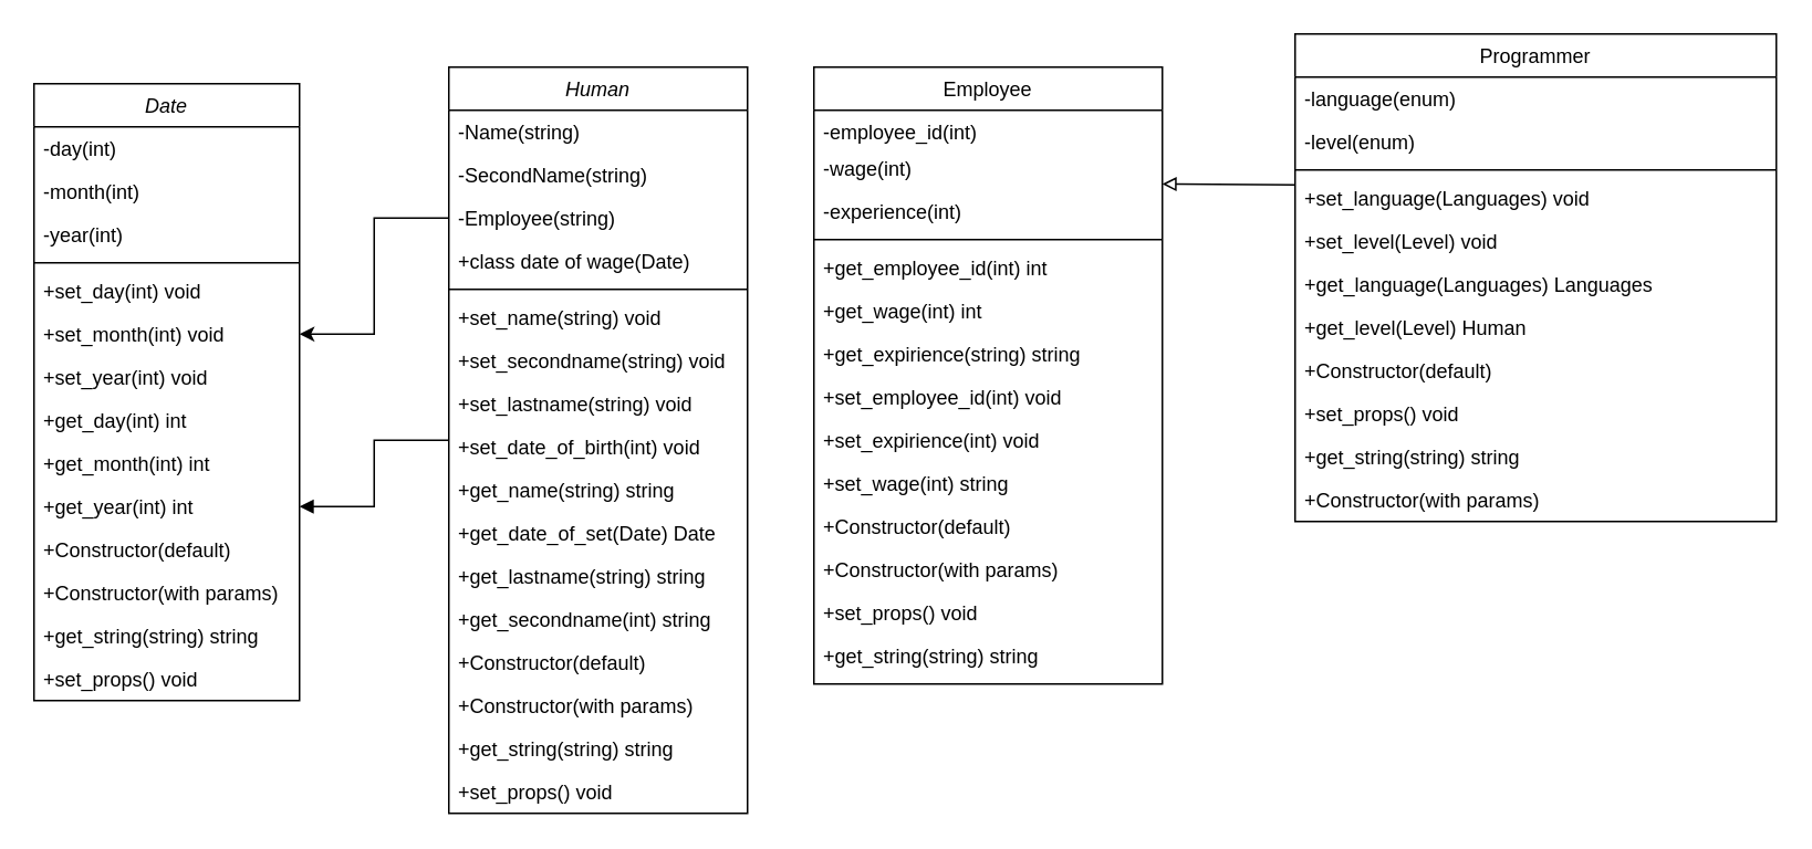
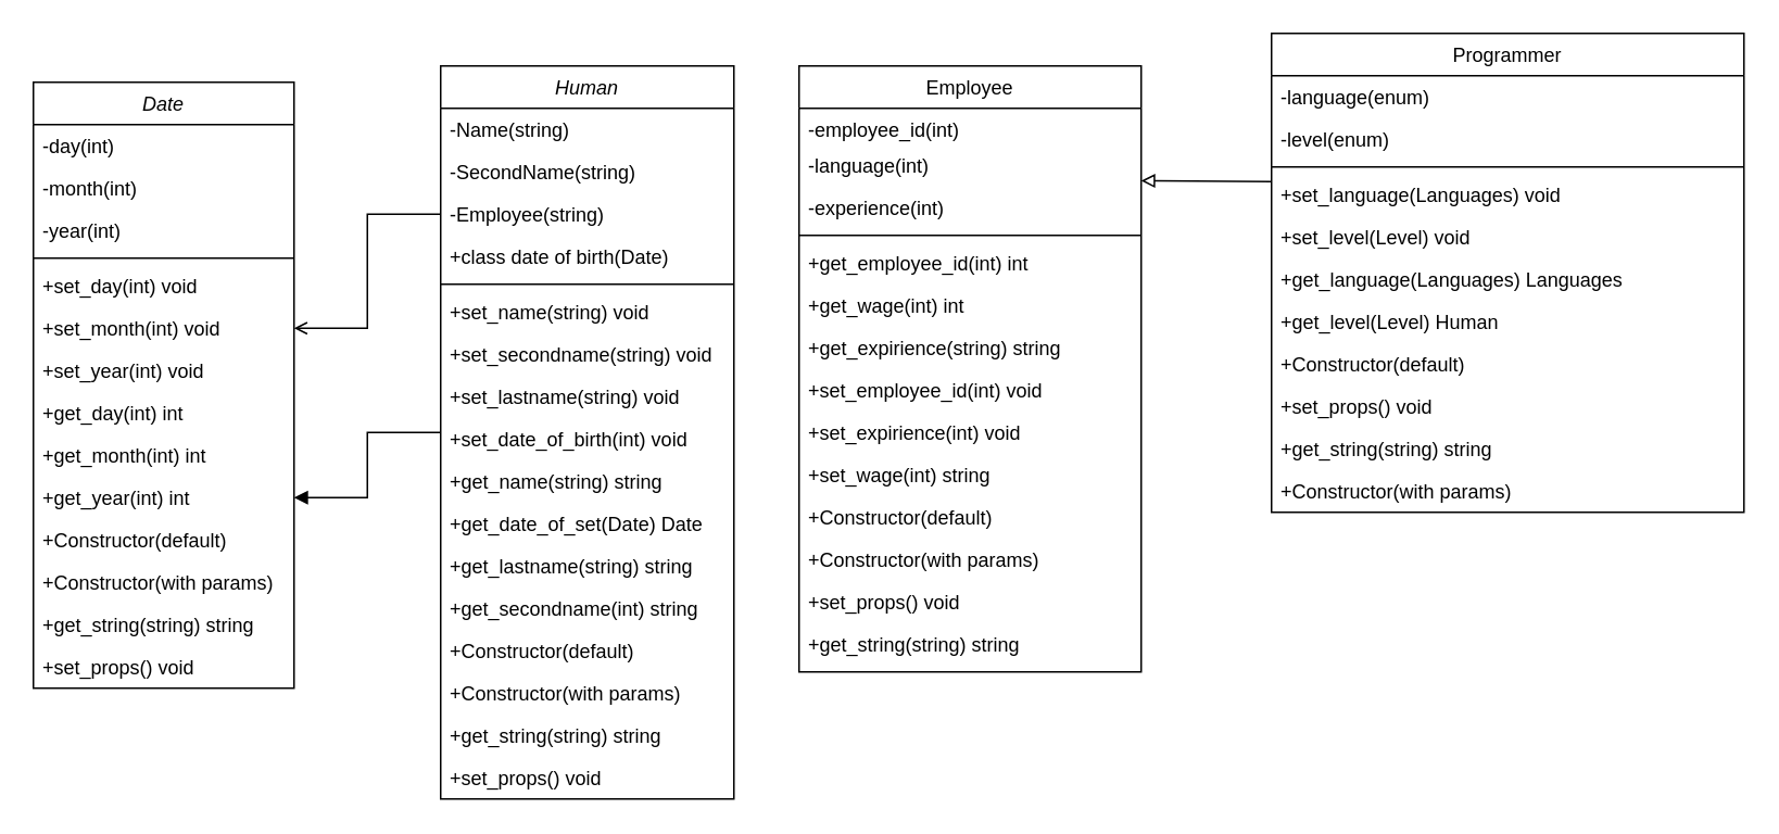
- <mxCell id="23" value="-wage(int)" style="text;align=left;verticalAlign=top;spacingLeft=4;spacingRight=4;overflow=hidden;rotatable=0;points=[[0,0.5],[1,0.5]];portConstraint=eastwest;rounded=0;shadow=0;html=0;" vertex="1" parent="21"><mxGeometry y="48" width="210" height="26" as="geometry" /></mxCell>
+ <mxCell id="23" value="-language(int)" style="text;align=left;verticalAlign=top;spacingLeft=4;spacingRight=4;overflow=hidden;rotatable=0;points=[[0,0.5],[1,0.5]];portConstraint=eastwest;rounded=0;shadow=0;html=0;" vertex="1" parent="21"><mxGeometry y="48" width="210" height="26" as="geometry" /></mxCell>
- <mxCell id="7" value="+class date of wage(Date)" style="text;align=left;verticalAlign=top;spacingLeft=4;spacingRight=4;overflow=hidden;rotatable=0;points=[[0,0.5],[1,0.5]];portConstraint=eastwest;rounded=0;shadow=0;html=0;" vertex="1" parent="3"><mxGeometry y="104" width="180" height="26" as="geometry" /></mxCell>
+ <mxCell id="7" value="+class date of birth(Date)" style="text;align=left;verticalAlign=top;spacingLeft=4;spacingRight=4;overflow=hidden;rotatable=0;points=[[0,0.5],[1,0.5]];portConstraint=eastwest;rounded=0;shadow=0;html=0;" vertex="1" parent="3"><mxGeometry y="104" width="180" height="26" as="geometry" /></mxCell>
- <mxCell id="64" value="" style="edgeStyle=orthogonalEdgeStyle;rounded=0;orthogonalLoop=1;jettySize=auto;html=1;" edge="1" parent="1" source="6" target="55"><mxGeometry relative="1" as="geometry" /></mxCell>
+ <mxCell id="64" value="" style="edgeStyle=orthogonalEdgeStyle;rounded=0;orthogonalLoop=1;jettySize=auto;html=1;endArrow=open;" edge="1" parent="1" source="6" target="55"><mxGeometry relative="1" as="geometry" /></mxCell>
